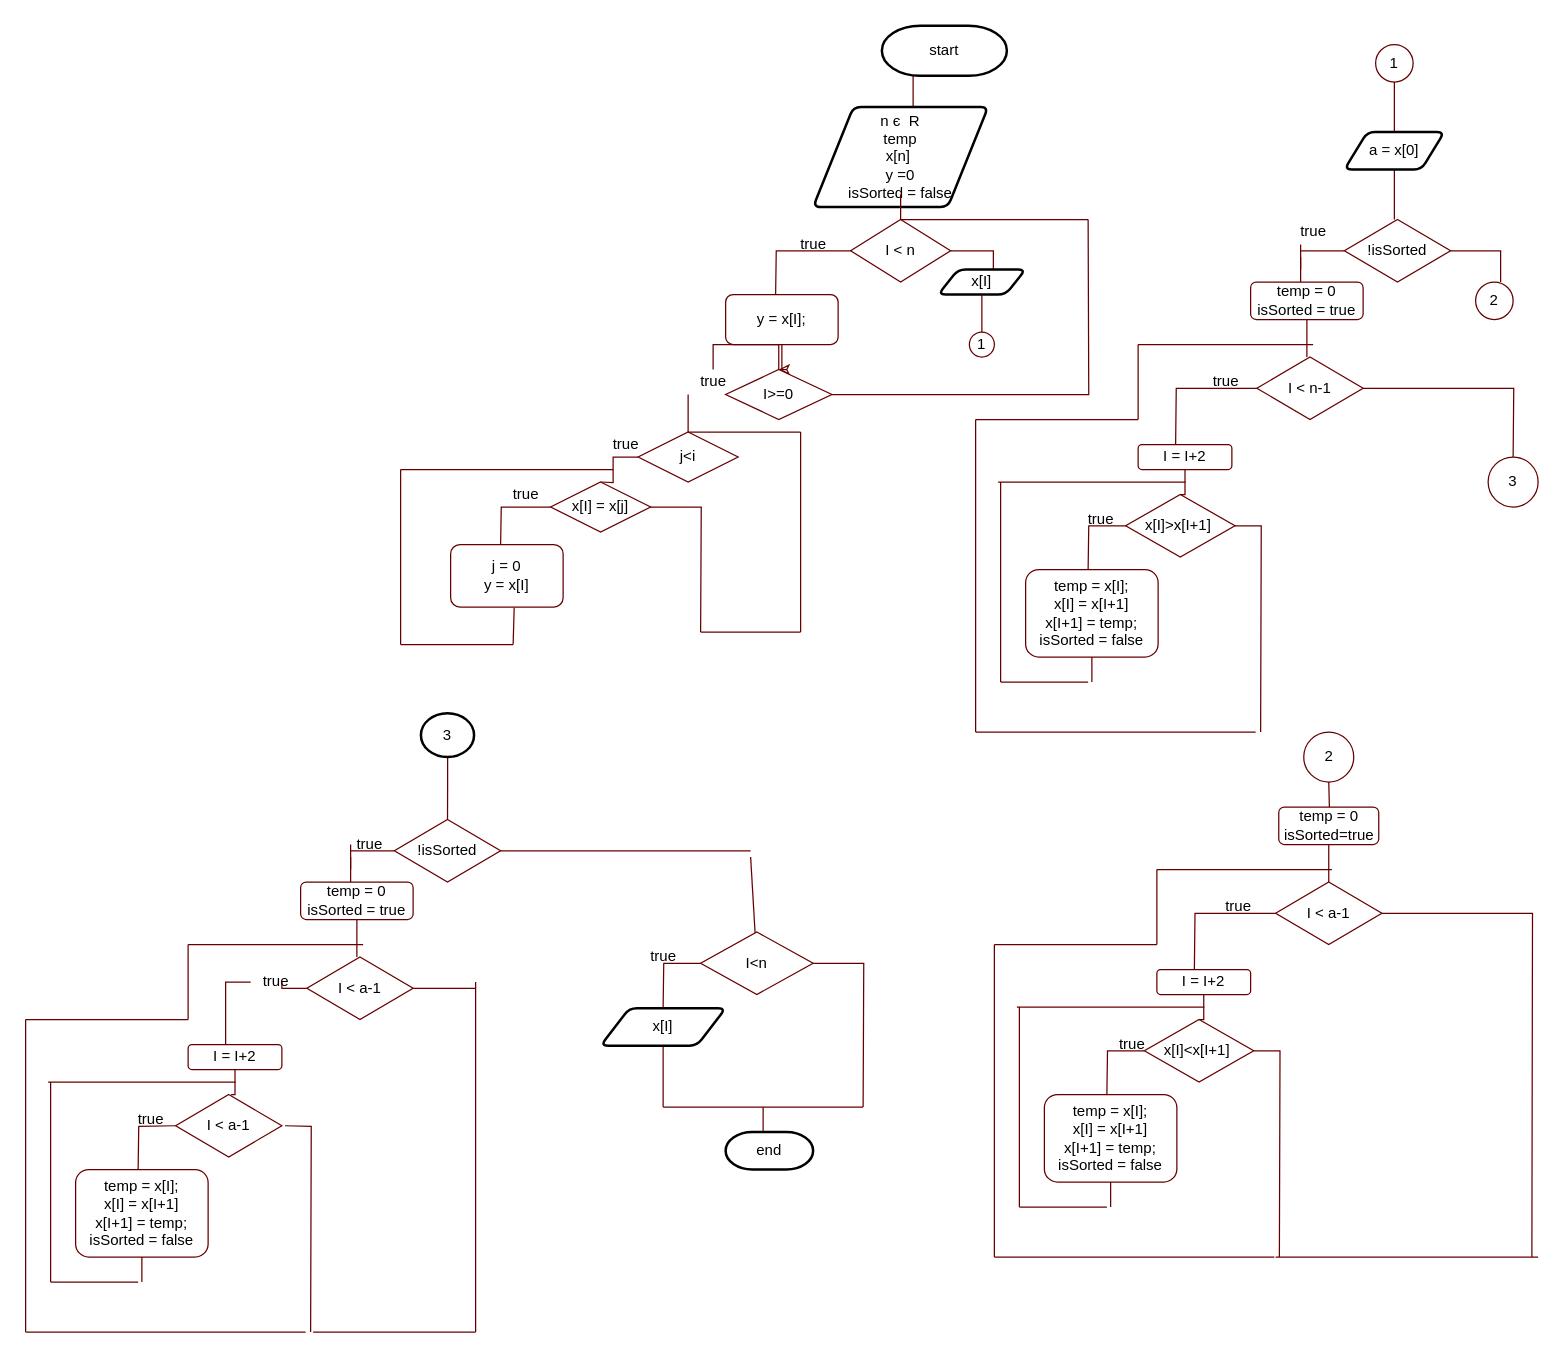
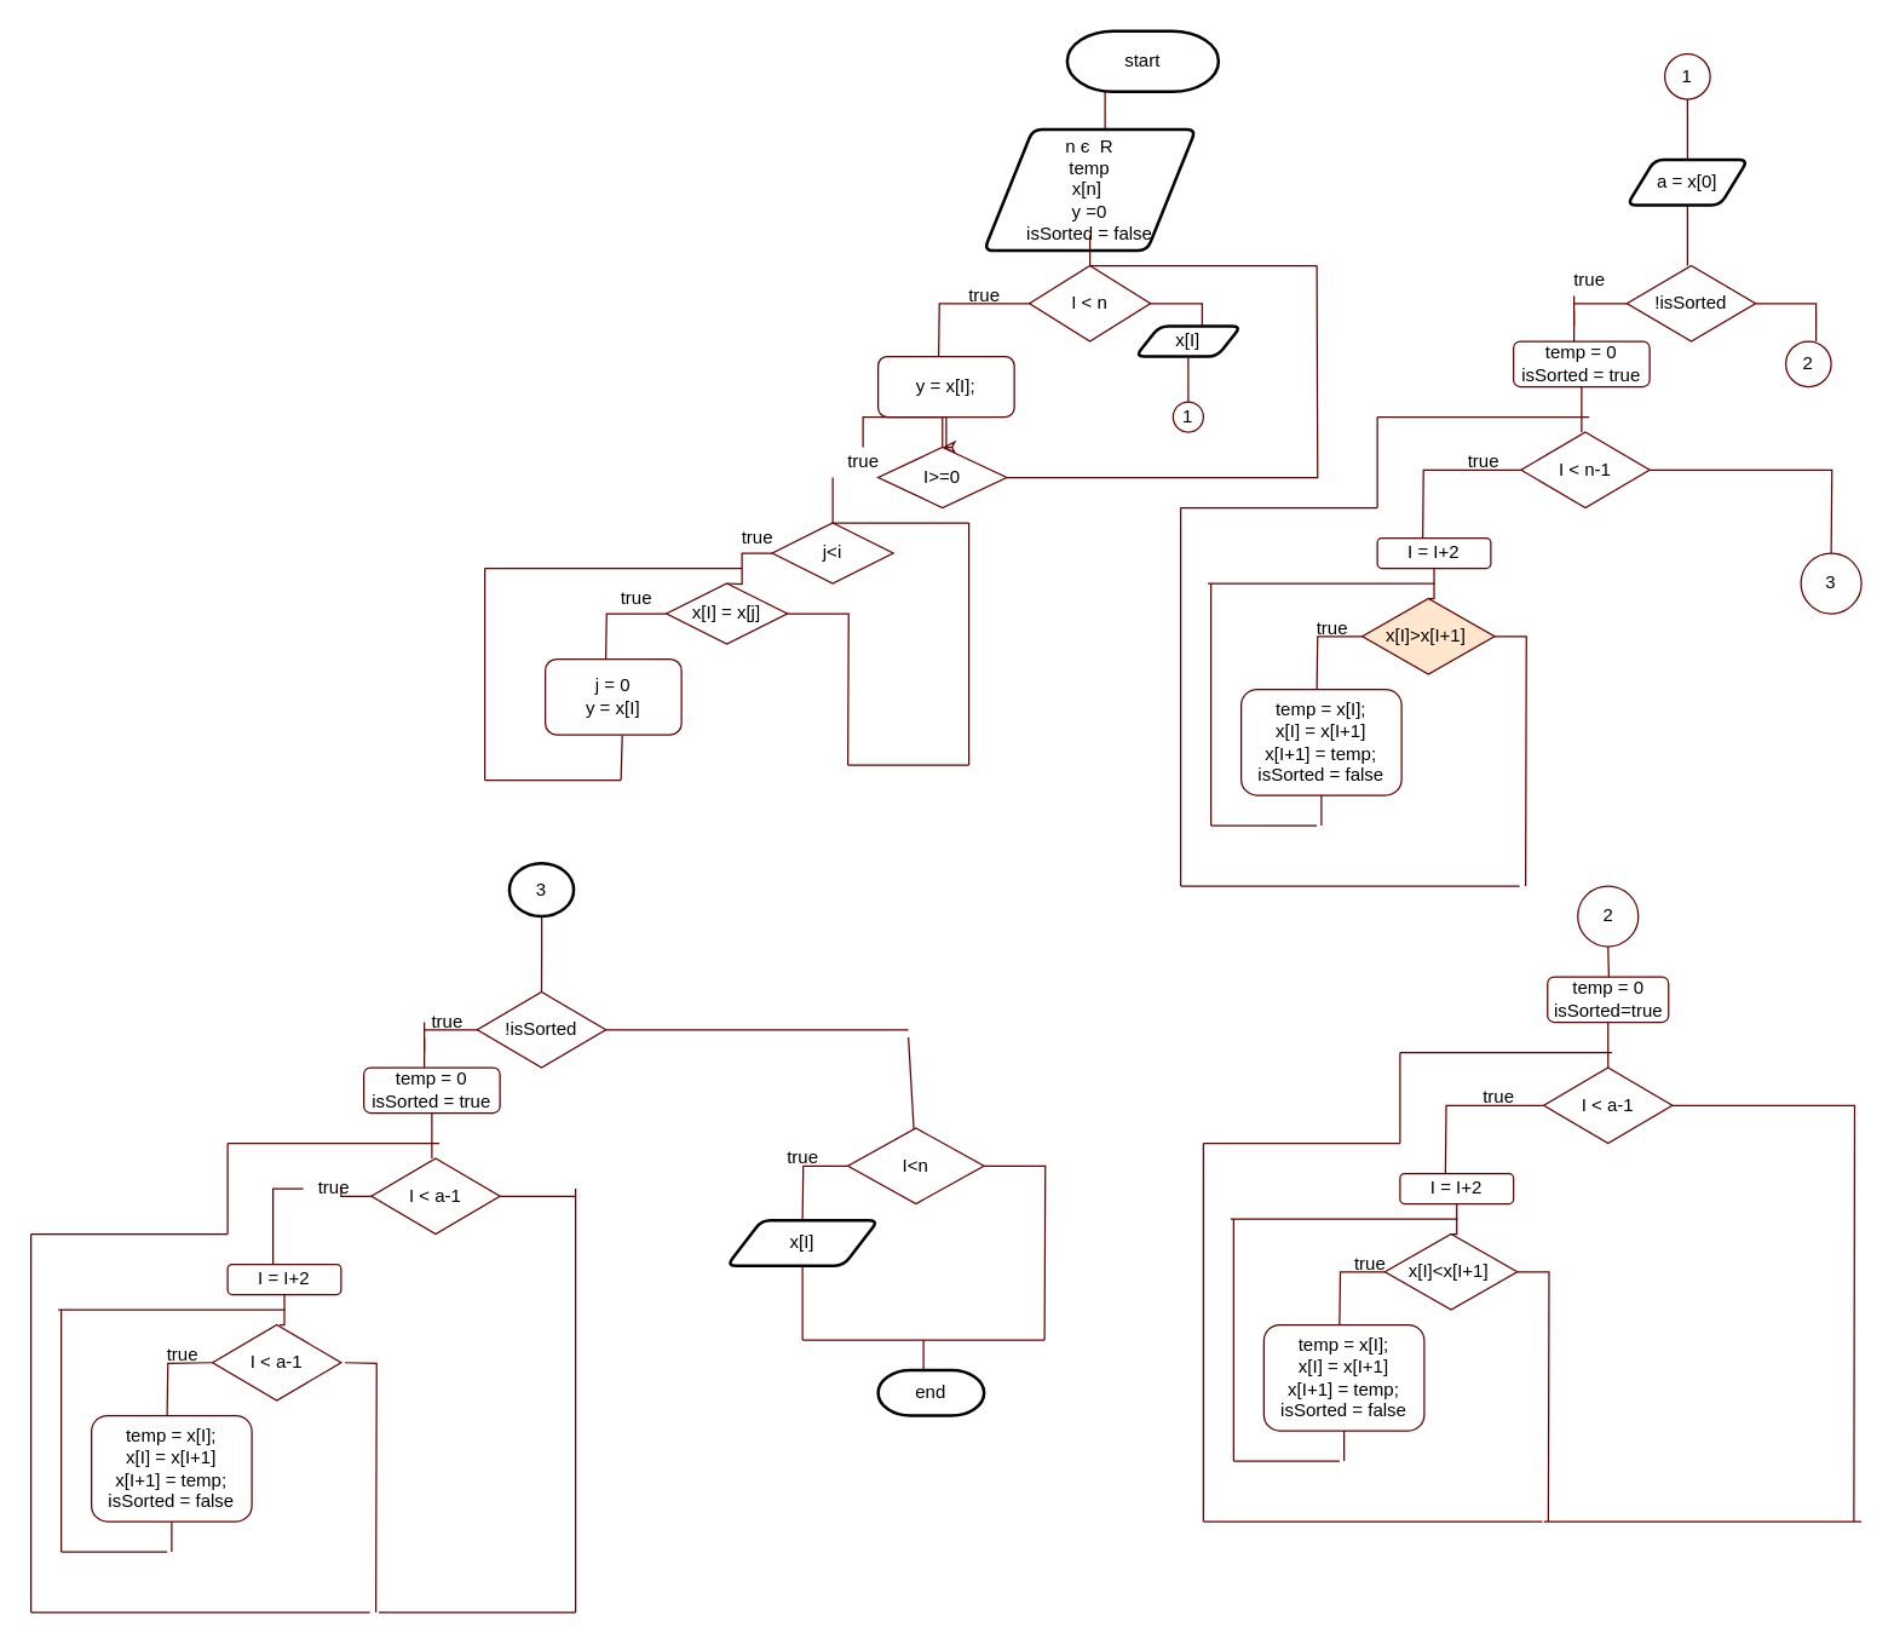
- <mxCell id="48" value="x[I]&amp;gt;x[I+1]&amp;nbsp;" style="rhombus;whiteSpace=wrap;html=1;strokeColor=#660000;" vertex="1" parent="1"><mxGeometry x="900" y="395" width="87.5" height="50" as="geometry" /></mxCell>
+ <mxCell id="48" value="x[I]&amp;gt;x[I+1]&amp;nbsp;" style="rhombus;whiteSpace=wrap;html=1;strokeColor=#660000;fillColor=#ffe6cc;" vertex="1" parent="1"><mxGeometry x="900" y="395" width="87.5" height="50" as="geometry" /></mxCell>
